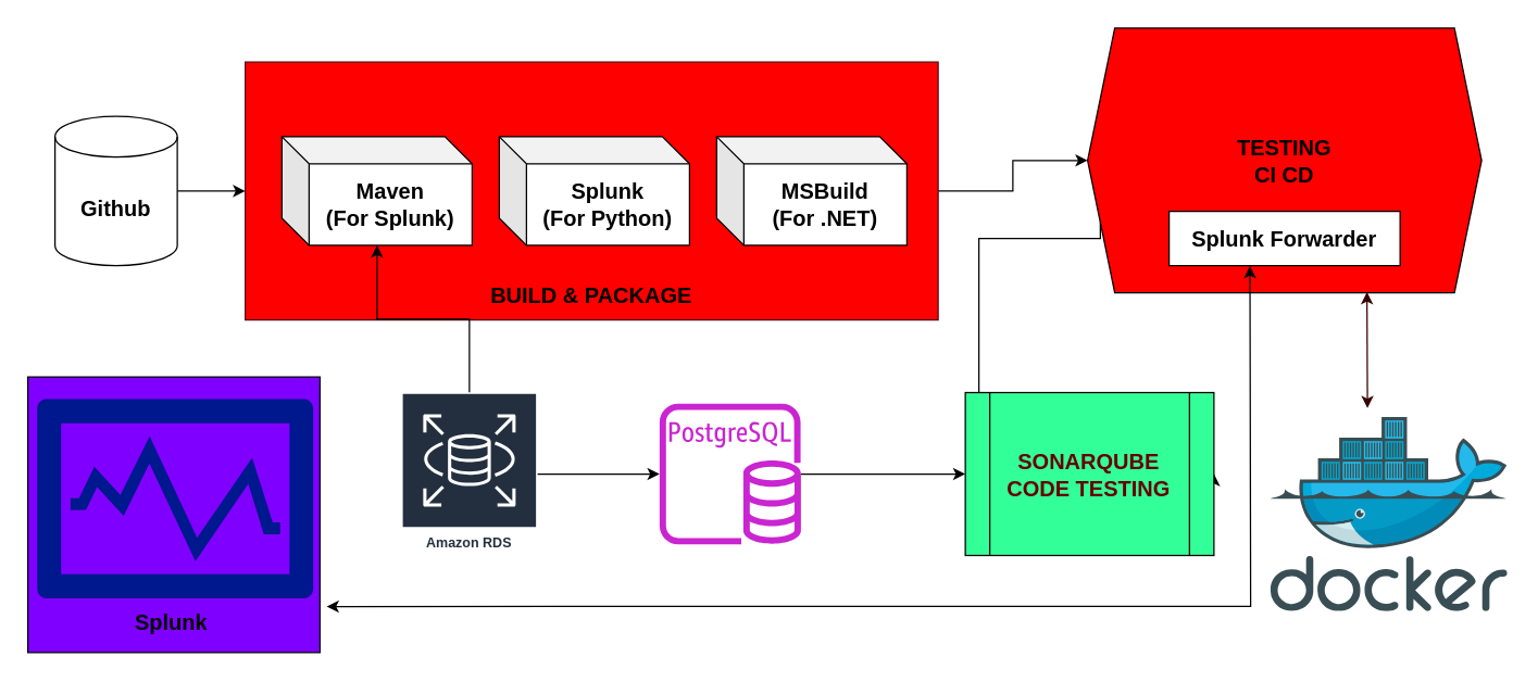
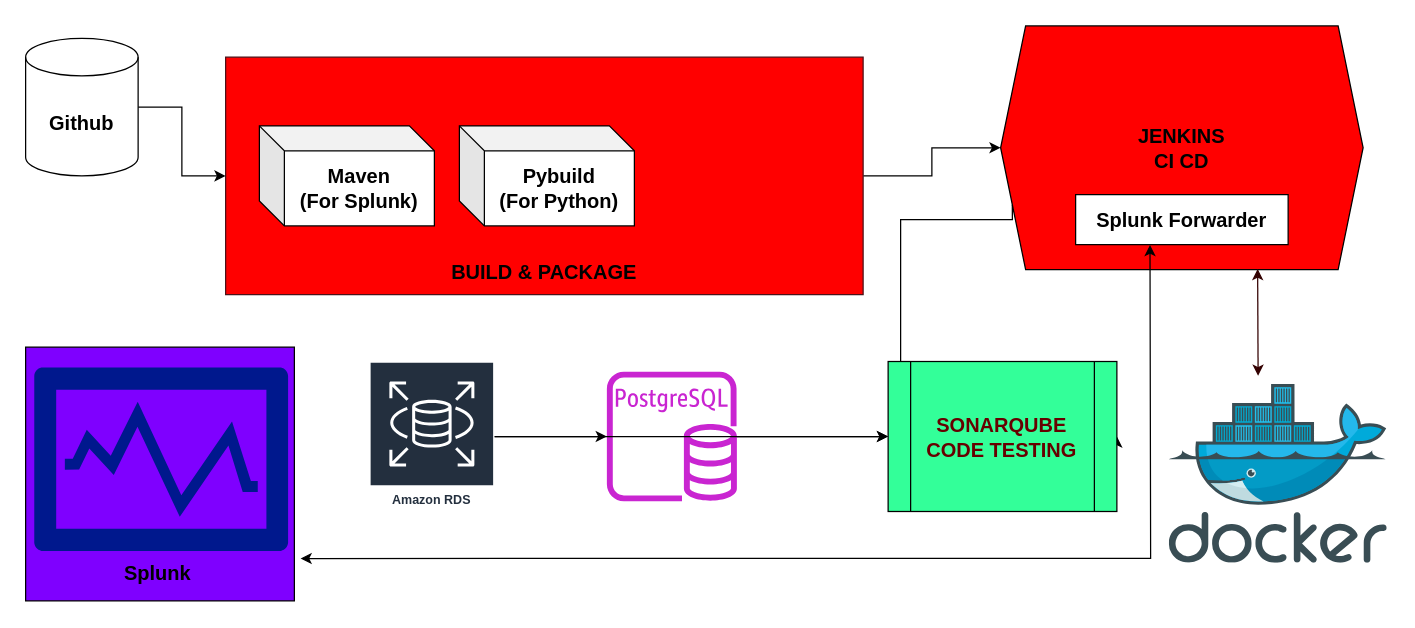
- <mxCell id="10" value="&lt;b style=&quot;font-size: 16px;&quot;&gt;&lt;font style=&quot;font-size: 16px;&quot;&gt;TESTING&lt;/font&gt;&lt;/b&gt;&lt;div style=&quot;font-size: 16px;&quot;&gt;&lt;b style=&quot;&quot;&gt;&lt;font style=&quot;font-size: 16px;&quot;&gt;CI CD&lt;/font&gt;&lt;/b&gt;&lt;/div&gt;" style="shape=hexagon;perimeter=hexagonPerimeter2;whiteSpace=wrap;html=1;fixedSize=1;fillColor=#FF0000;" parent="1" vertex="1"><mxGeometry x="800" y="20" width="290" height="195" as="geometry" /></mxCell>
+ <mxCell id="10" value="&lt;b style=&quot;font-size: 16px;&quot;&gt;&lt;font style=&quot;font-size: 16px;&quot;&gt;JENKINS&lt;/font&gt;&lt;/b&gt;&lt;div style=&quot;font-size: 16px;&quot;&gt;&lt;b style=&quot;&quot;&gt;&lt;font style=&quot;font-size: 16px;&quot;&gt;CI CD&lt;/font&gt;&lt;/b&gt;&lt;/div&gt;" style="shape=hexagon;perimeter=hexagonPerimeter2;whiteSpace=wrap;html=1;fixedSize=1;fillColor=#FF0000;" parent="1" vertex="1"><mxGeometry x="800" y="20" width="290" height="195" as="geometry" /></mxCell>
- <mxCell id="5" value="&lt;b&gt;&lt;font style=&quot;font-size: 16px;&quot;&gt;Github&lt;/font&gt;&lt;/b&gt;" style="shape=cylinder3;whiteSpace=wrap;html=1;boundedLbl=1;backgroundOutline=1;size=15;" parent="1" vertex="1"><mxGeometry x="40" y="85" width="90" height="110" as="geometry" /></mxCell>
+ <mxCell id="5" value="&lt;b&gt;&lt;font style=&quot;font-size: 16px;&quot;&gt;Github&lt;/font&gt;&lt;/b&gt;" style="shape=cylinder3;whiteSpace=wrap;html=1;boundedLbl=1;backgroundOutline=1;size=15;" parent="1" vertex="1"><mxGeometry x="20" y="30" width="90" height="110" as="geometry" /></mxCell>
- <mxCell id="8" value="&lt;b style=&quot;font-size: 16px;&quot;&gt;&lt;font style=&quot;font-size: 16px;&quot;&gt;MSBuild&lt;/font&gt;&lt;/b&gt;&lt;div style=&quot;font-size: 16px;&quot;&gt;&lt;b style=&quot;&quot;&gt;&lt;font style=&quot;font-size: 16px;&quot;&gt;(For .NET)&lt;/font&gt;&lt;/b&gt;&lt;/div&gt;" style="shape=cube;whiteSpace=wrap;html=1;boundedLbl=1;backgroundOutline=1;darkOpacity=0.05;darkOpacity2=0.1;" parent="1" vertex="1"><mxGeometry x="527" y="100" width="140" height="80" as="geometry" /></mxCell>
- <mxCell id="7" value="&lt;b style=&quot;font-size: 16px;&quot;&gt;&lt;font style=&quot;font-size: 16px;&quot;&gt;Splunk&lt;/font&gt;&lt;/b&gt;&lt;div style=&quot;font-size: 16px;&quot;&gt;&lt;b style=&quot;&quot;&gt;&lt;font style=&quot;font-size: 16px;&quot;&gt;(For Python)&lt;/font&gt;&lt;/b&gt;&lt;/div&gt;" style="shape=cube;whiteSpace=wrap;html=1;boundedLbl=1;backgroundOutline=1;darkOpacity=0.05;darkOpacity2=0.1;" parent="1" vertex="1"><mxGeometry x="367" y="100" width="140" height="80" as="geometry" /></mxCell>
+ <mxCell id="7" value="&lt;b style=&quot;font-size: 16px;&quot;&gt;&lt;font style=&quot;font-size: 16px;&quot;&gt;Pybuild&lt;/font&gt;&lt;/b&gt;&lt;div style=&quot;font-size: 16px;&quot;&gt;&lt;b style=&quot;&quot;&gt;&lt;font style=&quot;font-size: 16px;&quot;&gt;(For Python)&lt;/font&gt;&lt;/b&gt;&lt;/div&gt;" style="shape=cube;whiteSpace=wrap;html=1;boundedLbl=1;backgroundOutline=1;darkOpacity=0.05;darkOpacity2=0.1;" parent="1" vertex="1"><mxGeometry x="367" y="100" width="140" height="80" as="geometry" /></mxCell>
- <mxCell id="15" style="edgeStyle=orthogonalEdgeStyle;rounded=0;orthogonalLoop=1;jettySize=auto;html=1;strokeColor=#000000;" parent="1" source="16" target="6" edge="1"><mxGeometry relative="1" as="geometry" /></mxCell>
+ <mxCell id="15" style="edgeStyle=orthogonalEdgeStyle;rounded=0;orthogonalLoop=1;jettySize=auto;html=1;entryX=0;entryY=0.5;entryDx=0;entryDy=0;strokeColor=#000000;" parent="1" source="16" target="17" edge="1"><mxGeometry relative="1" as="geometry" /></mxCell>
